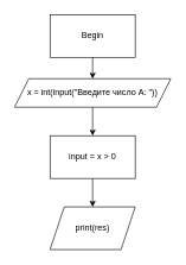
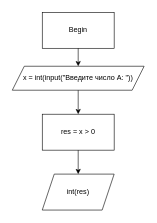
- <mxCell id="6" value="input = x &amp;gt; 0" style="rounded=0;whiteSpace=wrap;html=1;" vertex="1" parent="1"><mxGeometry x="70" y="190" width="120" height="60" as="geometry" /></mxCell>
+ <mxCell id="6" value="res = x &amp;gt; 0" style="rounded=0;whiteSpace=wrap;html=1;" vertex="1" parent="1"><mxGeometry x="70" y="190" width="120" height="60" as="geometry" /></mxCell>
- <mxCell id="8" value="print(res)" style="shape=parallelogram;perimeter=parallelogramPerimeter;whiteSpace=wrap;html=1;fixedSize=1;" vertex="1" parent="1"><mxGeometry x="70" y="290" width="120" height="60" as="geometry" /></mxCell>
+ <mxCell id="8" value="int(res)" style="shape=parallelogram;perimeter=parallelogramPerimeter;whiteSpace=wrap;html=1;fixedSize=1;" vertex="1" parent="1"><mxGeometry x="70" y="290" width="120" height="60" as="geometry" /></mxCell>
